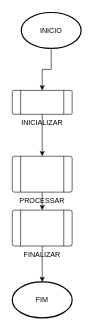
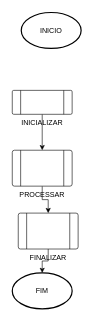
- <mxCell id="2" style="edgeStyle=orthogonalEdgeStyle;rounded=0;orthogonalLoop=1;jettySize=auto;html=1;exitX=0.5;exitY=1;exitDx=0;exitDy=0;exitPerimeter=0;entryX=0.5;entryY=0;entryDx=0;entryDy=0;" edge="1" parent="1" source="3" target="6"><mxGeometry relative="1" as="geometry" /></mxCell>
- <mxCell id="8" value="PROCESSAR" style="verticalLabelPosition=bottom;verticalAlign=top;html=1;shape=process;whiteSpace=wrap;rounded=1;size=0.14;arcSize=6;" vertex="1" parent="1"><mxGeometry x="20" y="260" width="100" height="60" as="geometry" /></mxCell>
+ <mxCell id="8" value="PROCESSAR" style="verticalLabelPosition=bottom;verticalAlign=top;html=1;shape=process;whiteSpace=wrap;rounded=1;size=0.14;arcSize=6;" vertex="1" parent="1"><mxGeometry x="20" y="250" width="100" height="60" as="geometry" /></mxCell>
- <mxCell id="9" value="FINALIZAR" style="verticalLabelPosition=bottom;verticalAlign=top;html=1;shape=process;whiteSpace=wrap;rounded=1;size=0.14;arcSize=6;" vertex="1" parent="1"><mxGeometry x="20" y="350" width="100" height="60" as="geometry" /></mxCell>
+ <mxCell id="9" value="FINALIZAR" style="verticalLabelPosition=bottom;verticalAlign=top;html=1;shape=process;whiteSpace=wrap;rounded=1;size=0.14;arcSize=6;" vertex="1" parent="1"><mxGeometry x="30" y="355" width="100" height="60" as="geometry" /></mxCell>
- <mxCell id="4" value="FIM" style="strokeWidth=2;html=1;shape=mxgraph.flowchart.start_1;whiteSpace=wrap;" vertex="1" parent="1"><mxGeometry x="20" y="470" width="100" height="60" as="geometry" /></mxCell>
+ <mxCell id="4" value="FIM" style="strokeWidth=2;html=1;shape=mxgraph.flowchart.start_1;whiteSpace=wrap;" vertex="1" parent="1"><mxGeometry x="20" y="455" width="100" height="60" as="geometry" /></mxCell>
